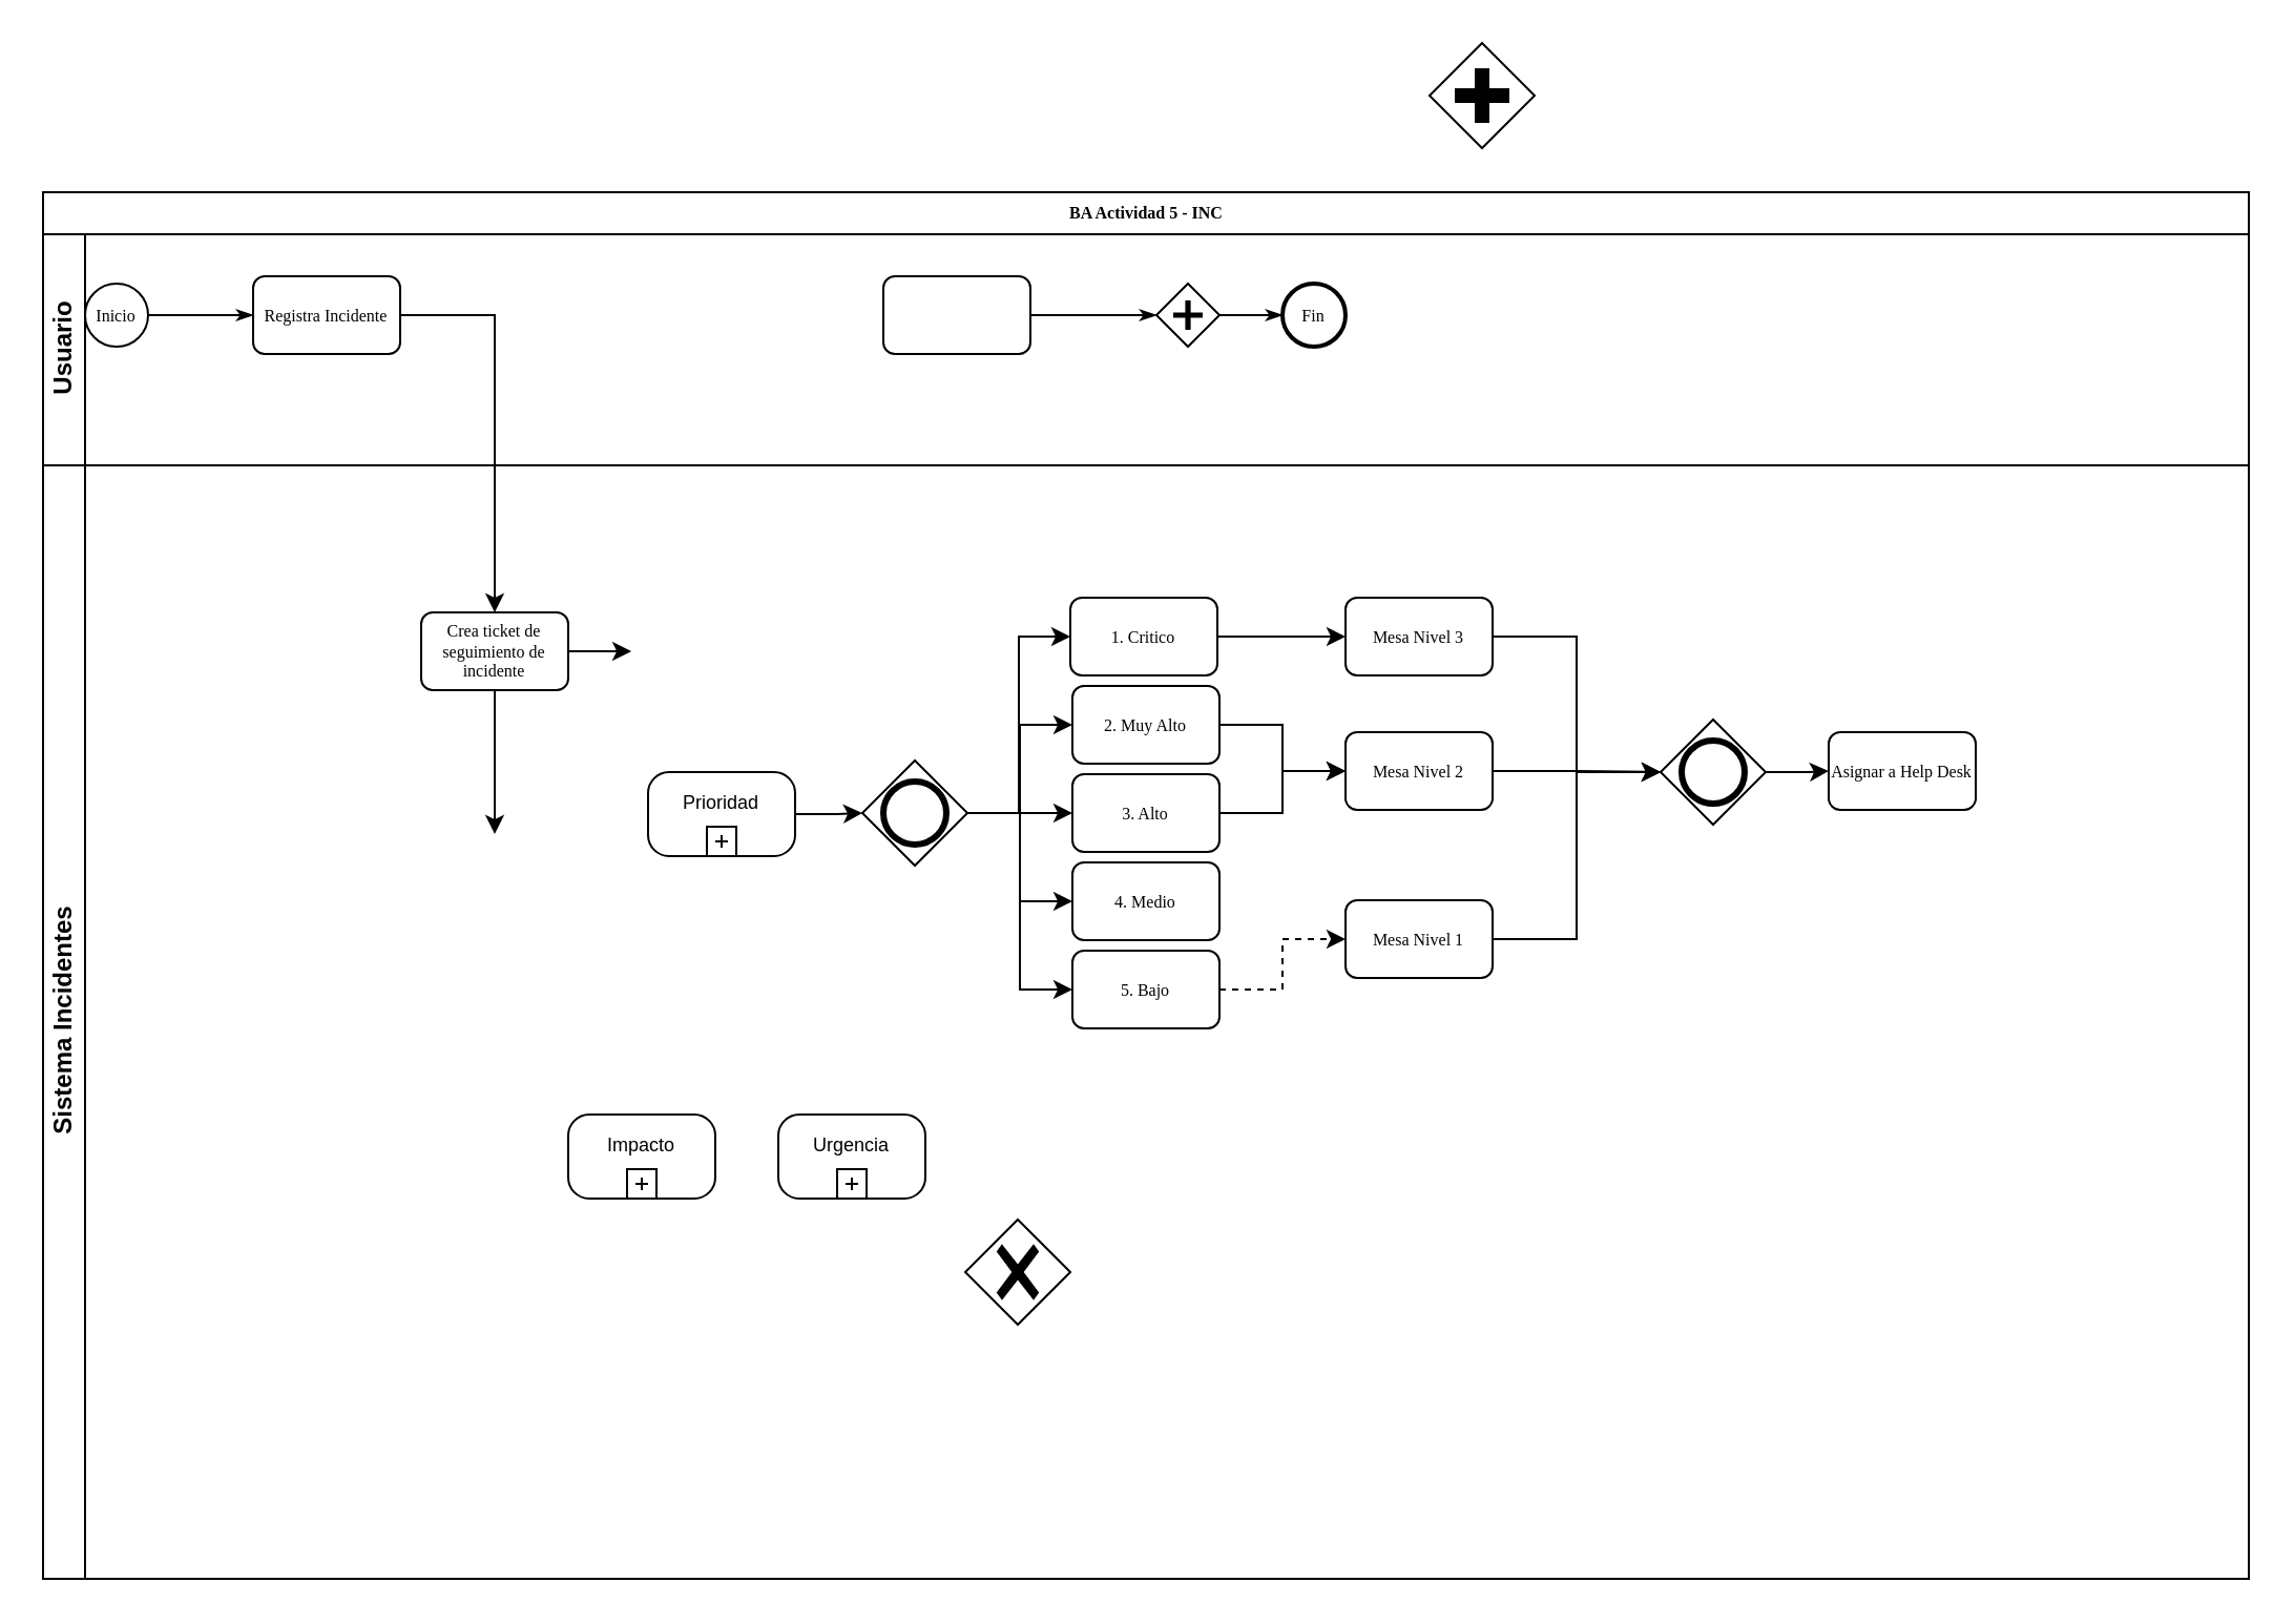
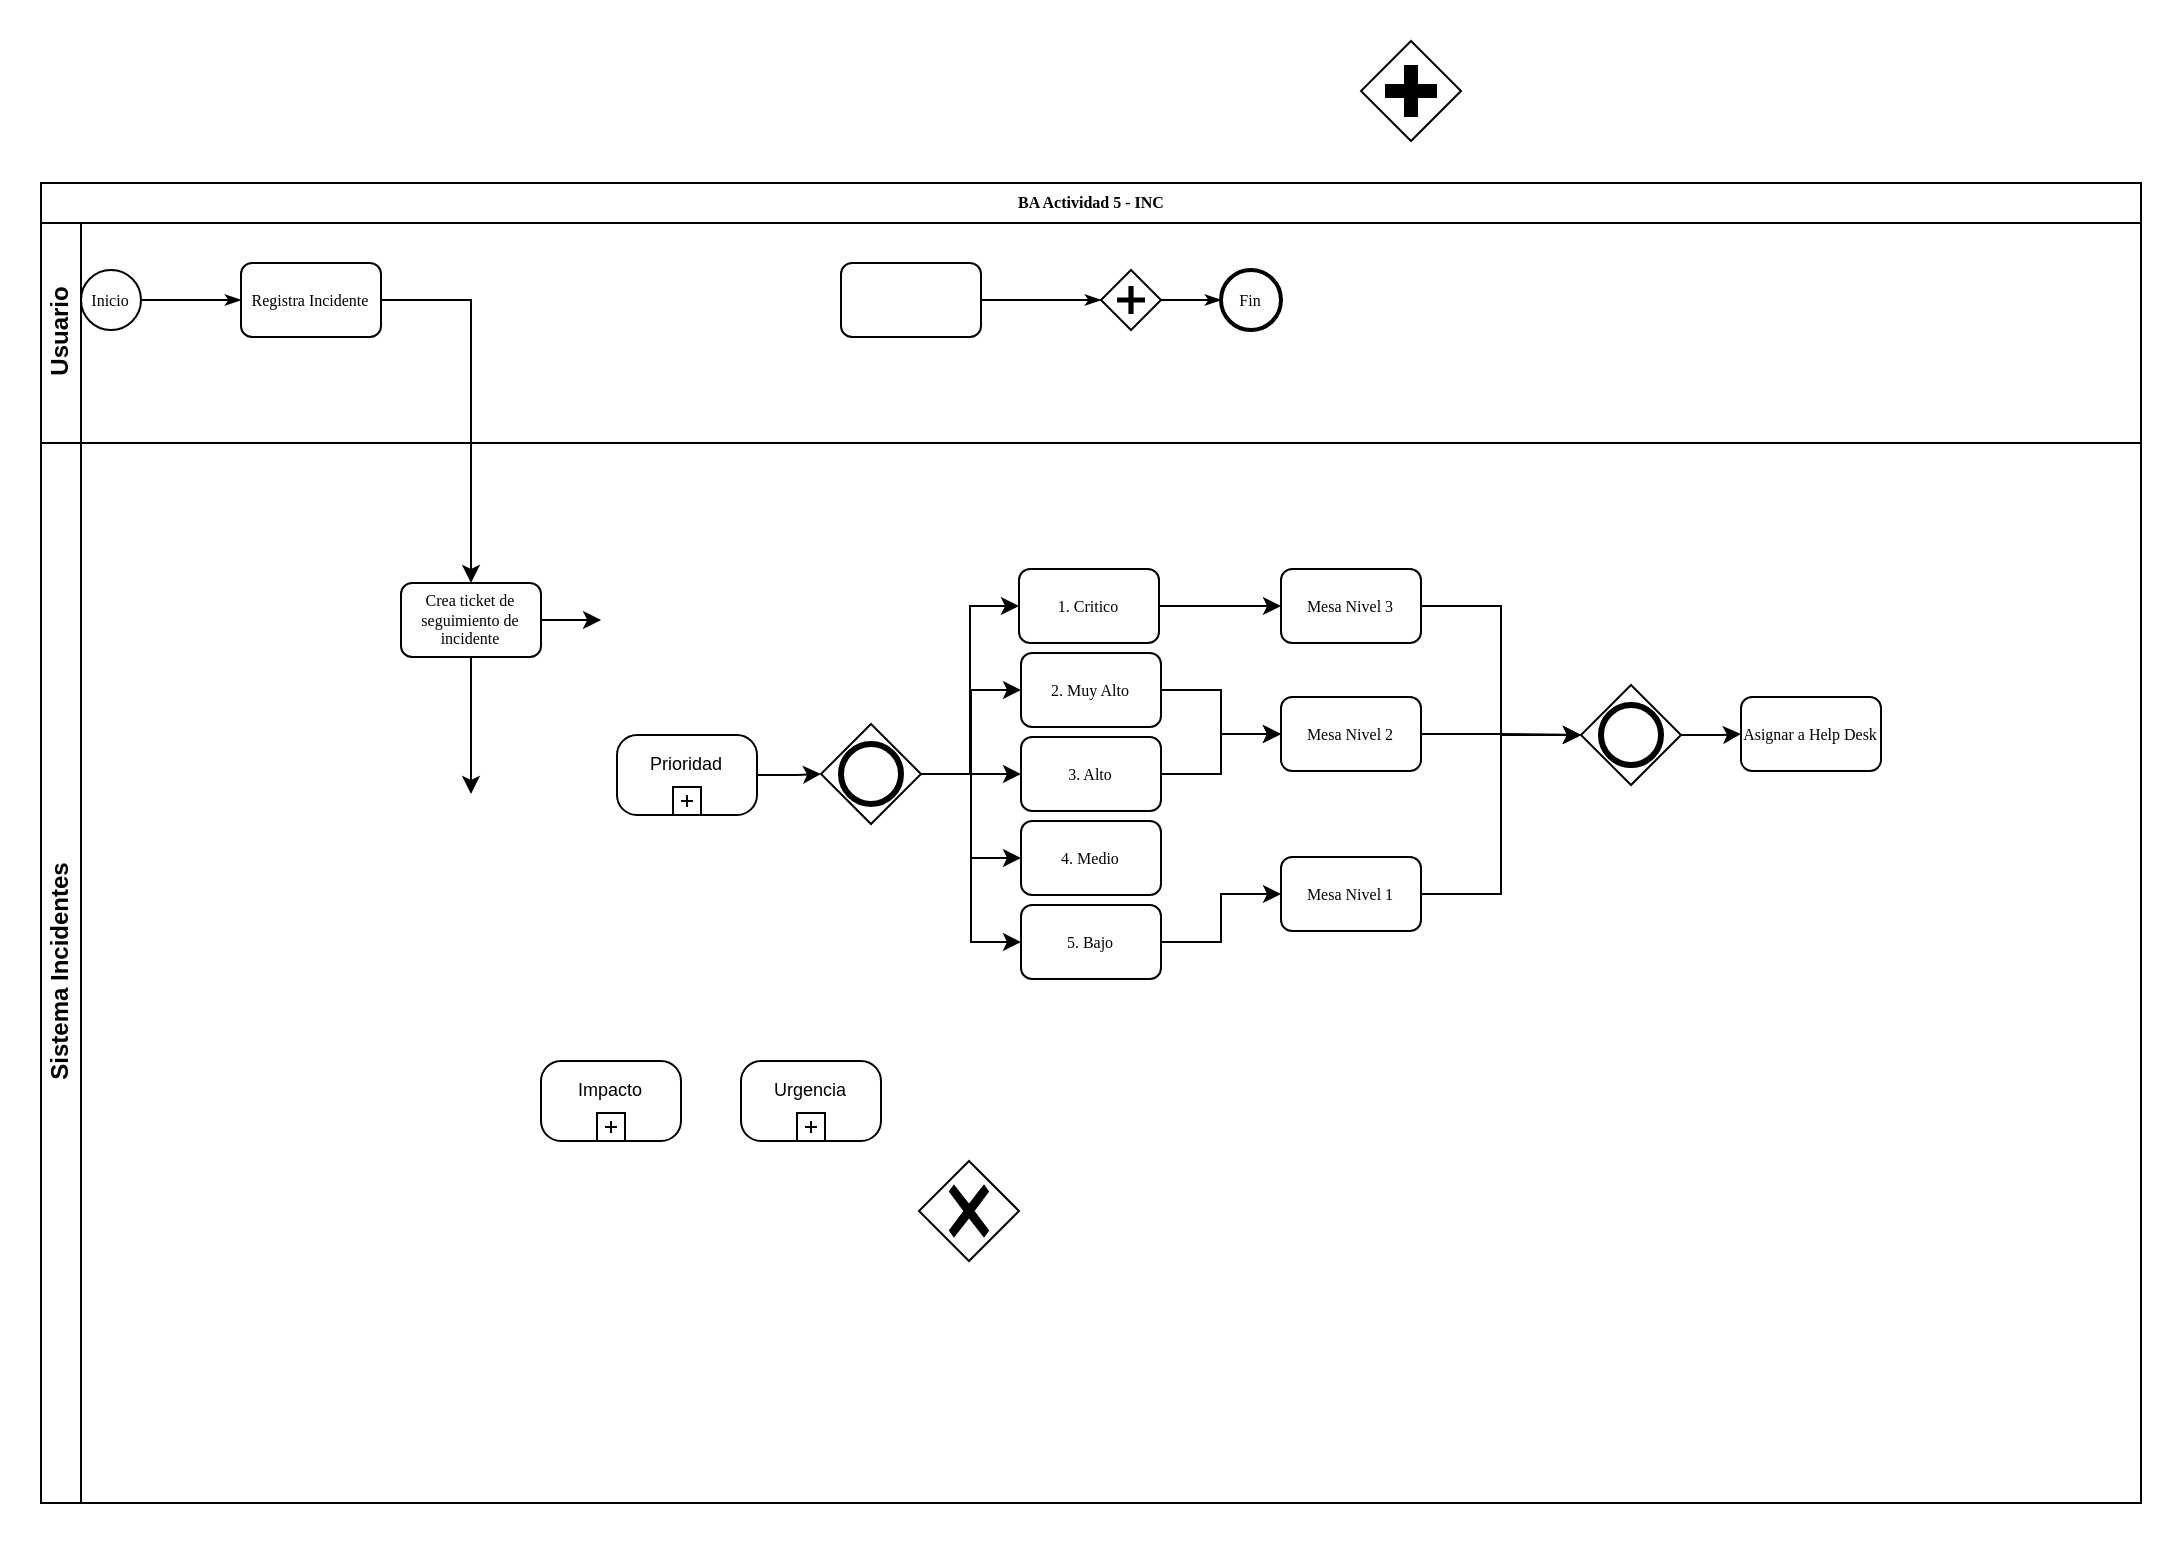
- <mxCell id="30" style="edgeStyle=orthogonalEdgeStyle;rounded=0;orthogonalLoop=1;jettySize=auto;html=1;entryX=0;entryY=0.5;entryDx=0;entryDy=0;dashed=1;" edge="1" parent="13" source="31" target="41"><mxGeometry relative="1" as="geometry" /></mxCell>
+ <mxCell id="30" style="edgeStyle=orthogonalEdgeStyle;rounded=0;orthogonalLoop=1;jettySize=auto;html=1;entryX=0;entryY=0.5;entryDx=0;entryDy=0;" edge="1" parent="13" source="31" target="41"><mxGeometry relative="1" as="geometry" /></mxCell>
